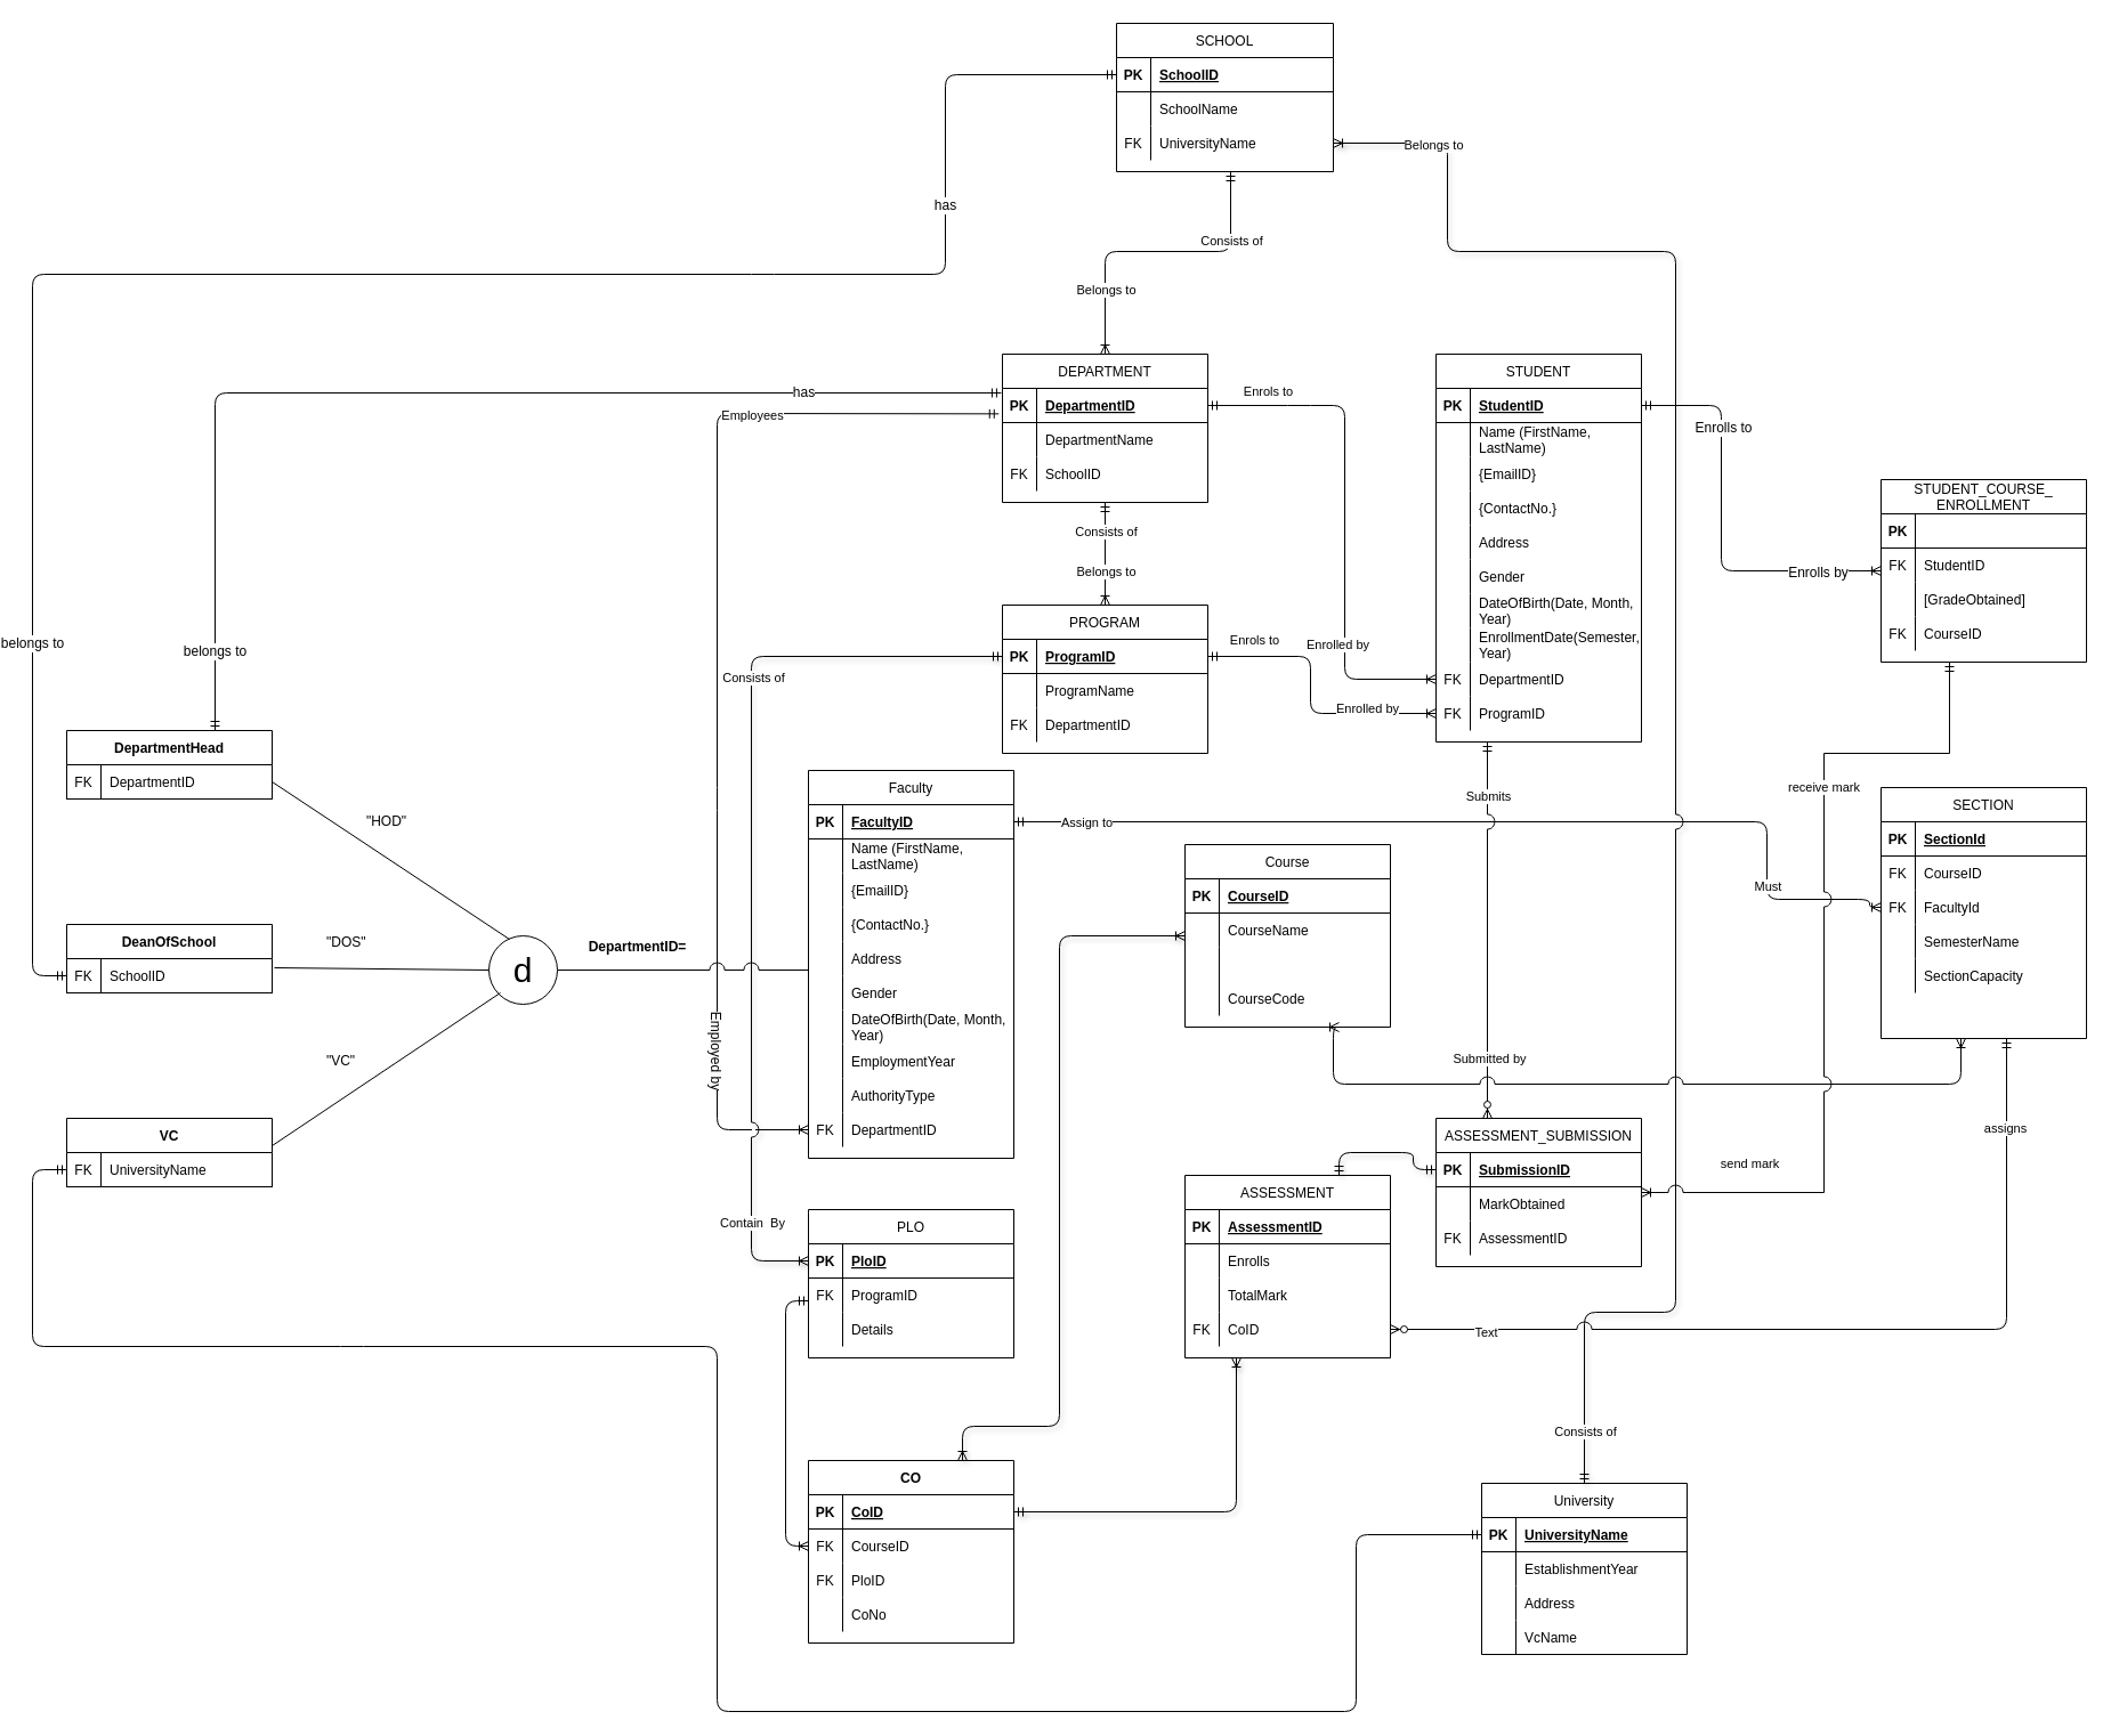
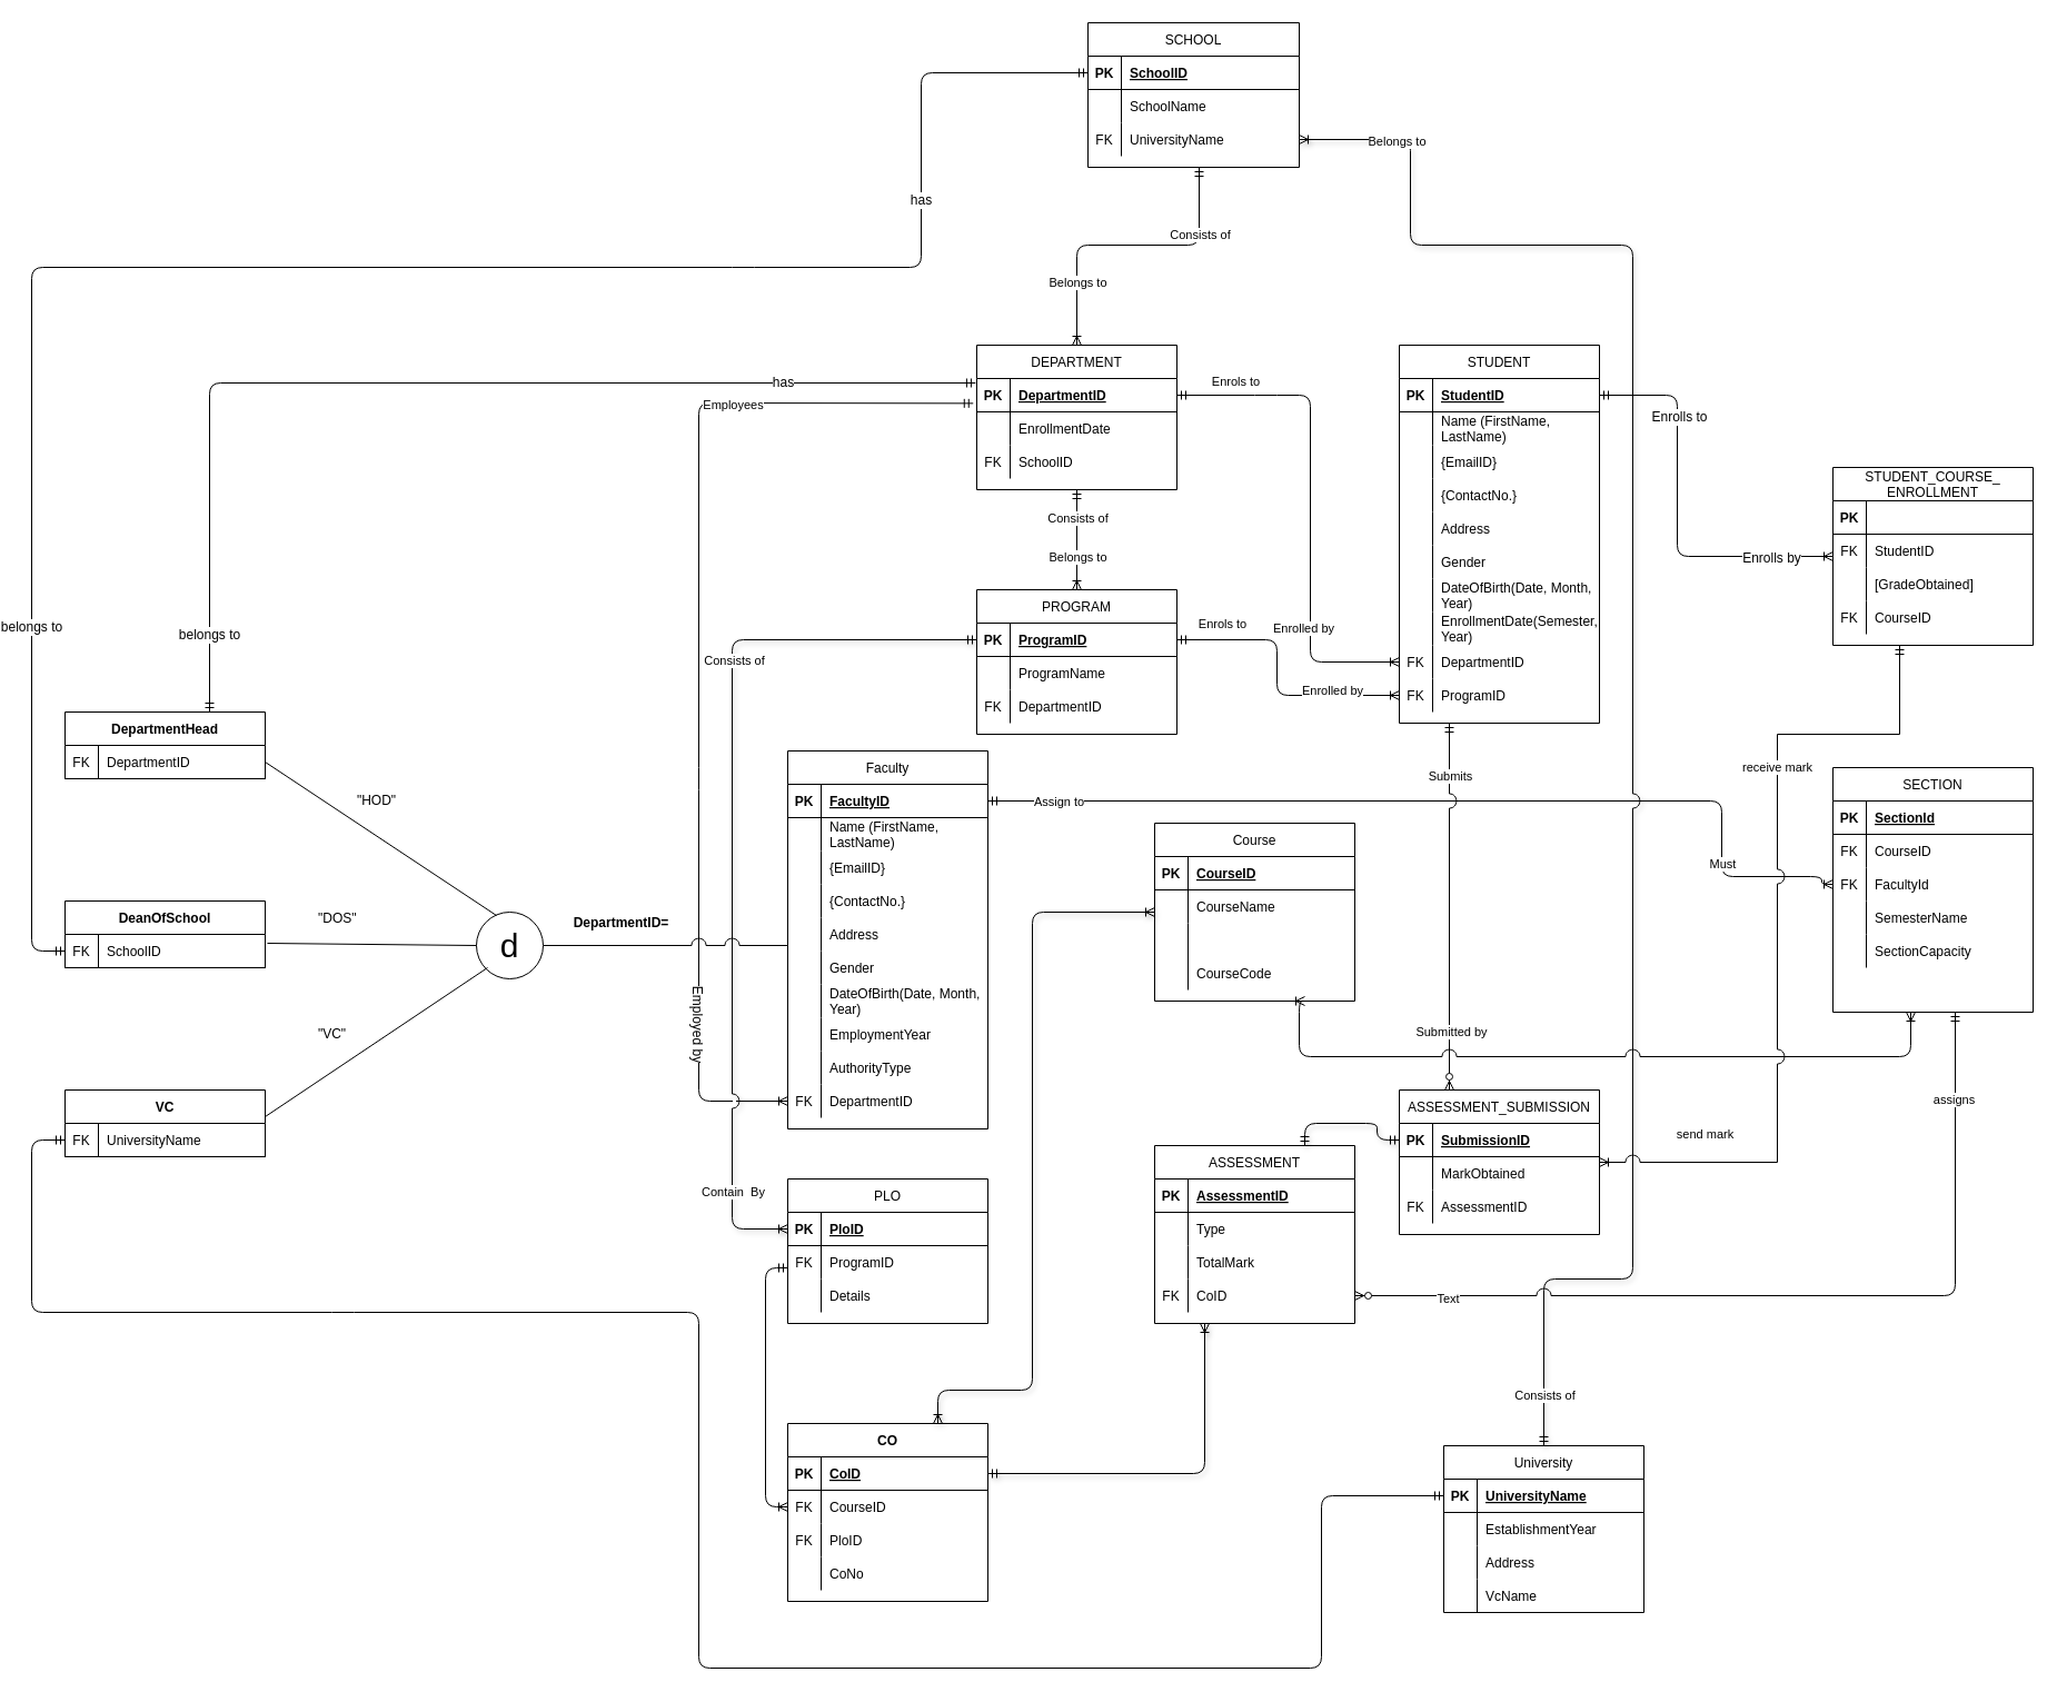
- <mxCell id="39" value="DepartmentName" style="shape=partialRectangle;connectable=0;fillColor=none;top=0;left=0;bottom=0;right=0;align=left;spacingLeft=6;overflow=hidden;" parent="37" vertex="1"><mxGeometry x="30" width="150" height="30" as="geometry" /></mxCell>
+ <mxCell id="39" value="EnrollmentDate" style="shape=partialRectangle;connectable=0;fillColor=none;top=0;left=0;bottom=0;right=0;align=left;spacingLeft=6;overflow=hidden;" parent="37" vertex="1"><mxGeometry x="30" width="150" height="30" as="geometry" /></mxCell>
- <mxCell id="147" value="Enrolls" style="shape=partialRectangle;connectable=0;fillColor=none;top=0;left=0;bottom=0;right=0;align=left;spacingLeft=6;overflow=hidden;" parent="145" vertex="1"><mxGeometry x="30" width="150" height="30" as="geometry" /></mxCell>
+ <mxCell id="147" value="Type" style="shape=partialRectangle;connectable=0;fillColor=none;top=0;left=0;bottom=0;right=0;align=left;spacingLeft=6;overflow=hidden;" parent="145" vertex="1"><mxGeometry x="30" width="150" height="30" as="geometry" /></mxCell>
